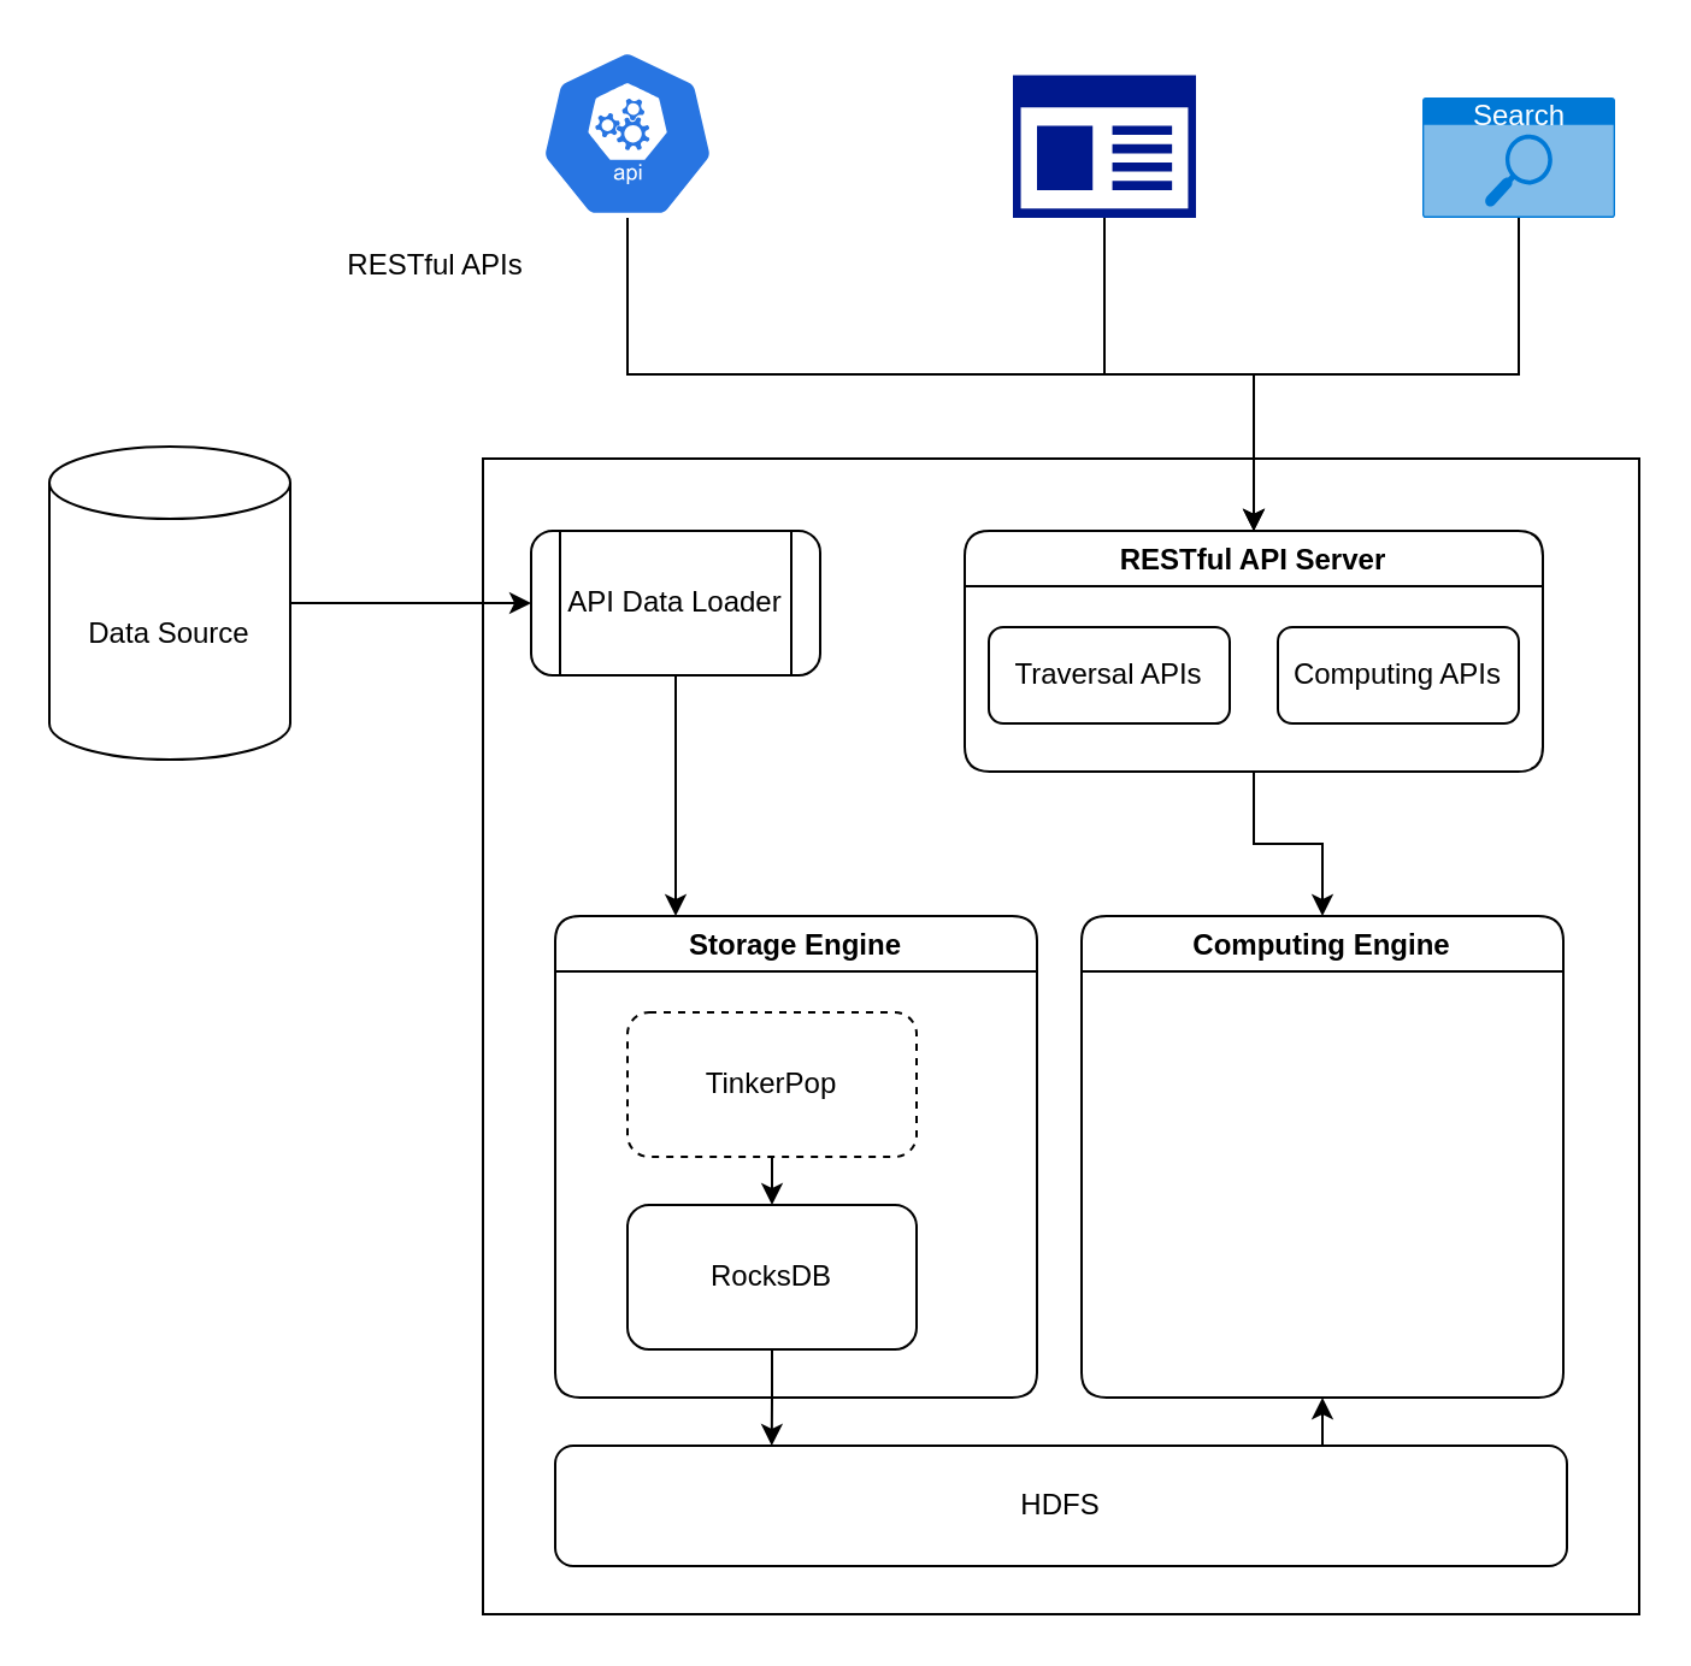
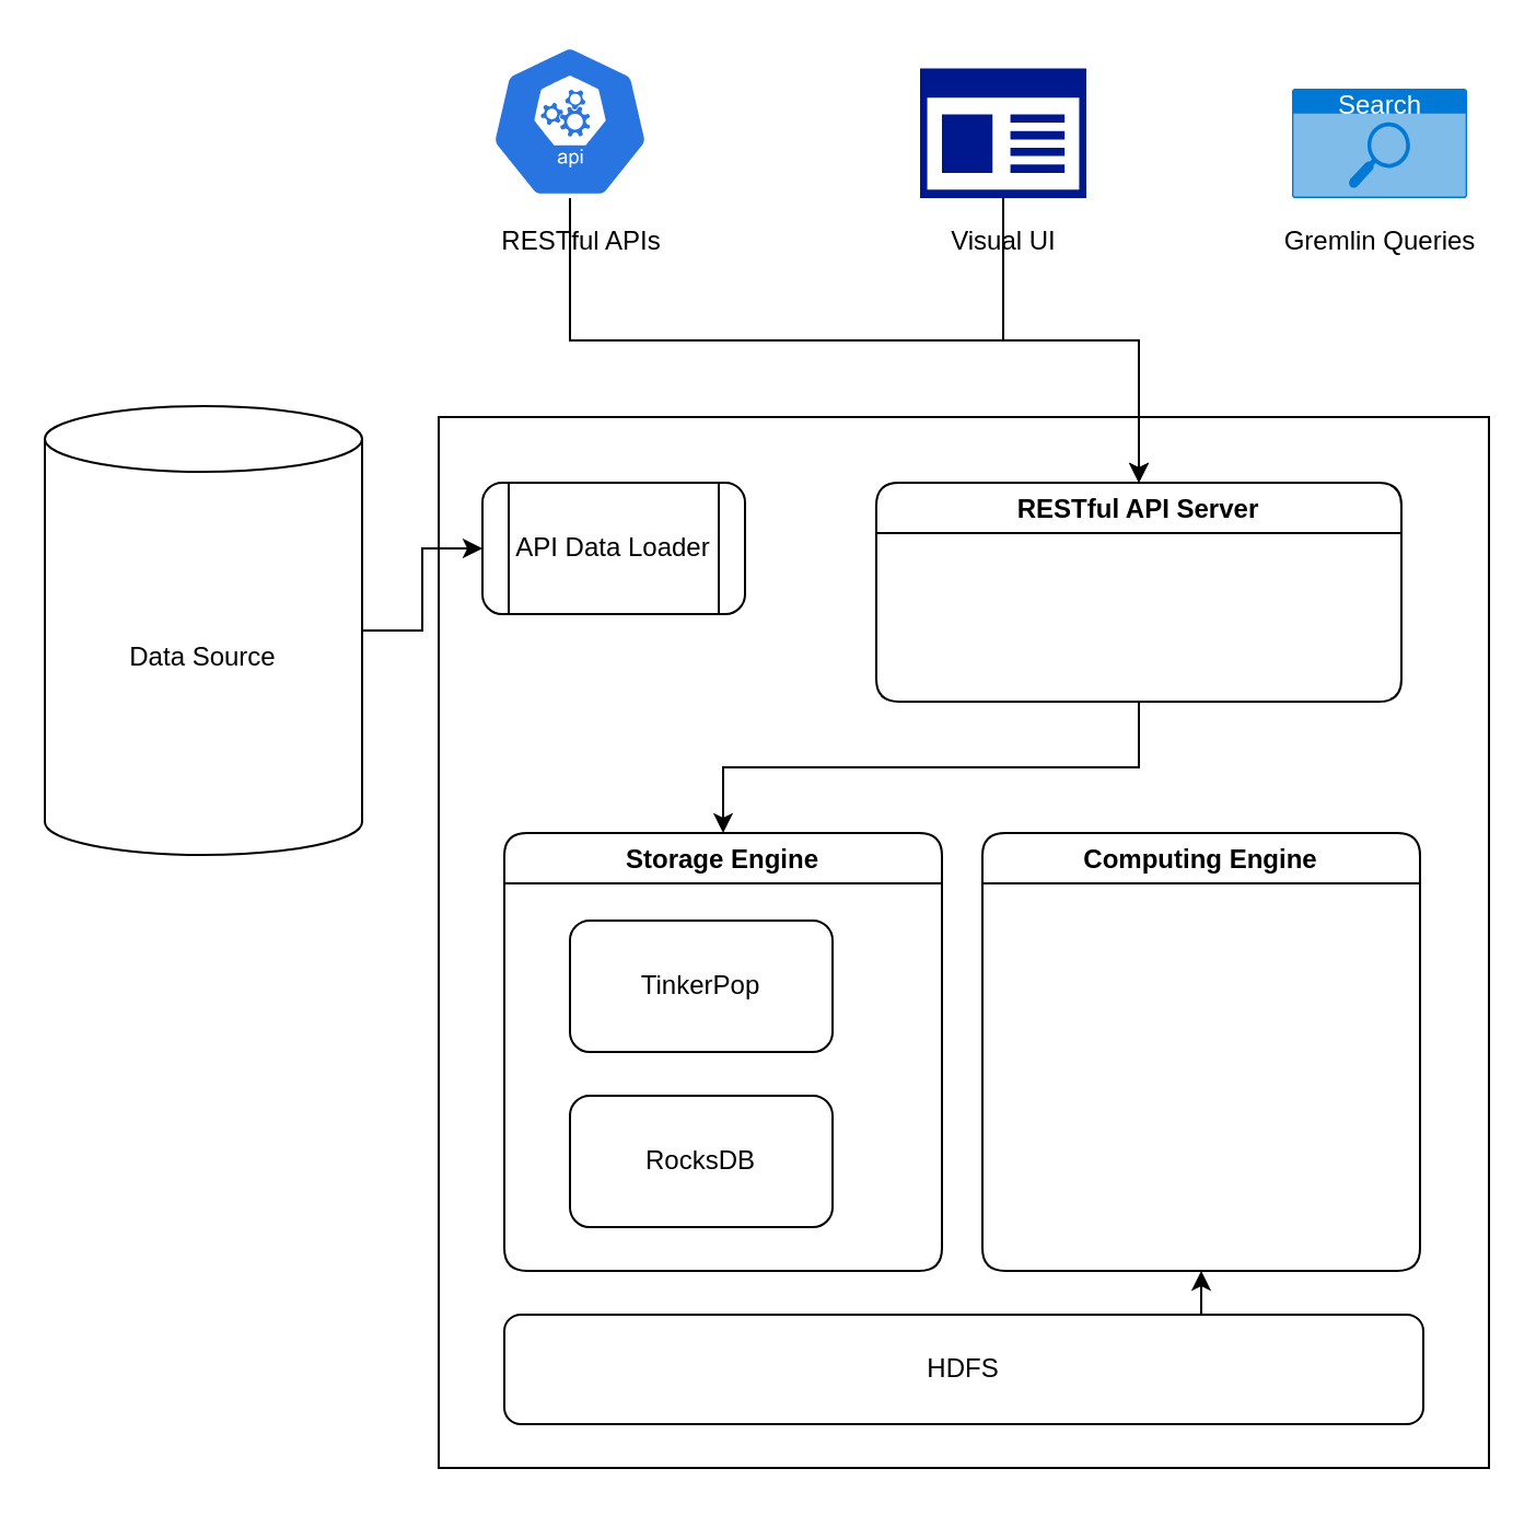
- <mxCell id="11" value="RESTful APIs" style="text;html=1;align=center;verticalAlign=middle;resizable=0;points=[];autosize=1;strokeColor=none;fillColor=none;" parent="1" vertex="1"><mxGeometry x="135" y="100" width="90" height="20" as="geometry" /></mxCell>
+ <mxCell id="11" value="RESTful APIs" style="text;html=1;align=center;verticalAlign=middle;resizable=0;points=[];autosize=1;strokeColor=none;fillColor=none;" parent="1" vertex="1"><mxGeometry x="220" y="100" width="90" height="20" as="geometry" /></mxCell>
+ <mxCell id="12" value="Visual UI" style="text;html=1;align=center;verticalAlign=middle;resizable=0;points=[];autosize=1;strokeColor=none;fillColor=none;" parent="1" vertex="1"><mxGeometry x="428" y="100" width="60" height="20" as="geometry" /></mxCell>
+ <mxCell id="13" value="Gremlin Queries" style="text;html=1;align=center;verticalAlign=middle;resizable=0;points=[];autosize=1;strokeColor=none;fillColor=none;" parent="1" vertex="1"><mxGeometry x="580" y="100" width="100" height="20" as="geometry" /></mxCell>
- <mxCell id="2" style="edgeStyle=orthogonalEdgeStyle;rounded=0;orthogonalLoop=1;jettySize=auto;html=1;exitX=0.5;exitY=1;exitDx=0;exitDy=0;exitPerimeter=0;entryX=0.5;entryY=0;entryDx=0;entryDy=0;" parent="1" source="3" target="24" edge="1"><mxGeometry relative="1" as="geometry" /></mxCell>
- <mxCell id="8" value="Data Source" style="shape=cylinder3;whiteSpace=wrap;html=1;boundedLbl=1;backgroundOutline=1;size=15;rounded=1;shadow=0;glass=0;sketch=0;fillColor=none;" parent="1" vertex="1"><mxGeometry x="20" y="185" width="100" height="130" as="geometry" /></mxCell>
+ <mxCell id="8" value="Data Source" style="shape=cylinder3;whiteSpace=wrap;html=1;boundedLbl=1;backgroundOutline=1;size=15;rounded=1;shadow=0;glass=0;sketch=0;fillColor=none;" parent="1" vertex="1"><mxGeometry x="20" y="185" width="145" height="205" as="geometry" /></mxCell>
- <mxCell id="25" value="Traversal APIs" style="rounded=1;whiteSpace=wrap;html=1;shadow=0;glass=0;sketch=0;fillColor=none;" parent="24" vertex="1"><mxGeometry x="10" y="40" width="100" height="40" as="geometry" /></mxCell>
- <mxCell id="26" value="Computing APIs" style="rounded=1;whiteSpace=wrap;html=1;shadow=0;glass=0;sketch=0;fillColor=none;" parent="1" vertex="1"><mxGeometry x="530" y="260" width="100" height="40" as="geometry" /></mxCell>
- <mxCell id="9" style="edgeStyle=orthogonalEdgeStyle;rounded=0;orthogonalLoop=1;jettySize=auto;html=1;exitX=0.5;exitY=1;exitDx=0;exitDy=0;entryX=0.25;entryY=0;entryDx=0;entryDy=0;" parent="1" source="10" target="14" edge="1"><mxGeometry relative="1" as="geometry"><mxPoint x="295" y="370" as="targetPoint" /></mxGeometry></mxCell>
+ <mxCell id="22" style="edgeStyle=orthogonalEdgeStyle;rounded=0;orthogonalLoop=1;jettySize=auto;html=1;exitX=0.5;exitY=1;exitDx=0;exitDy=0;entryX=0.5;entryY=0;entryDx=0;entryDy=0;" parent="1" source="24" target="14" edge="1"><mxGeometry relative="1" as="geometry" /></mxCell>
- <mxCell id="23" style="edgeStyle=orthogonalEdgeStyle;rounded=0;orthogonalLoop=1;jettySize=auto;html=1;exitX=0.5;exitY=1;exitDx=0;exitDy=0;" parent="1" source="24" target="16" edge="1"><mxGeometry relative="1" as="geometry" /></mxCell>
- <mxCell id="18" value="TinkerPop" style="rounded=1;whiteSpace=wrap;html=1;shadow=0;glass=0;sketch=0;fillColor=none;dashed=1;" parent="1" vertex="1"><mxGeometry x="260" y="420" width="120" height="60" as="geometry" /></mxCell>
+ <mxCell id="18" value="TinkerPop" style="rounded=1;whiteSpace=wrap;html=1;shadow=0;glass=0;sketch=0;fillColor=none;" parent="1" vertex="1"><mxGeometry x="260" y="420" width="120" height="60" as="geometry" /></mxCell>
- <mxCell id="17" style="edgeStyle=orthogonalEdgeStyle;rounded=0;orthogonalLoop=1;jettySize=auto;html=1;exitX=0.5;exitY=1;exitDx=0;exitDy=0;entryX=0.5;entryY=0;entryDx=0;entryDy=0;" parent="1" source="18" target="15" edge="1"><mxGeometry relative="1" as="geometry" /></mxCell>
- <mxCell id="21" style="edgeStyle=orthogonalEdgeStyle;rounded=0;orthogonalLoop=1;jettySize=auto;html=1;exitX=0.5;exitY=1;exitDx=0;exitDy=0;entryX=0.214;entryY=0;entryDx=0;entryDy=0;entryPerimeter=0;" parent="1" source="15" target="20" edge="1"><mxGeometry relative="1" as="geometry" /></mxCell>
